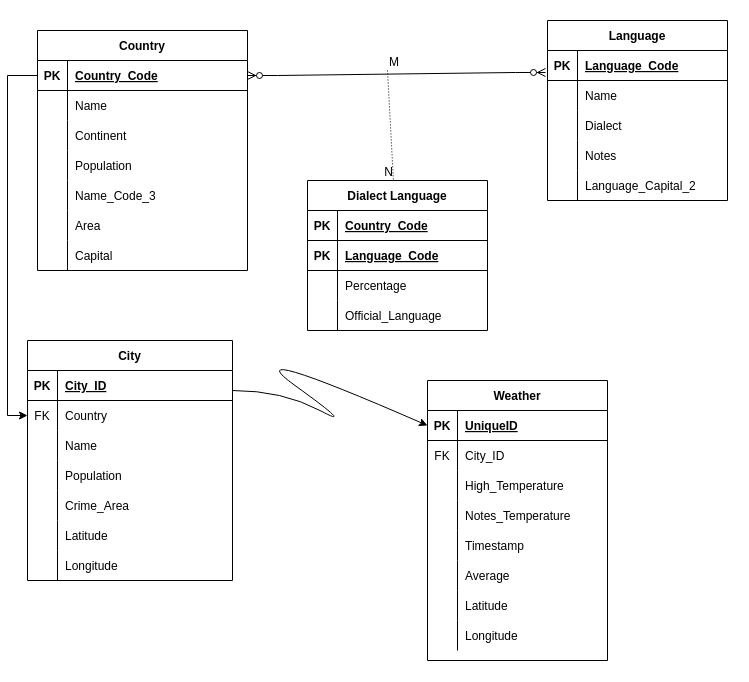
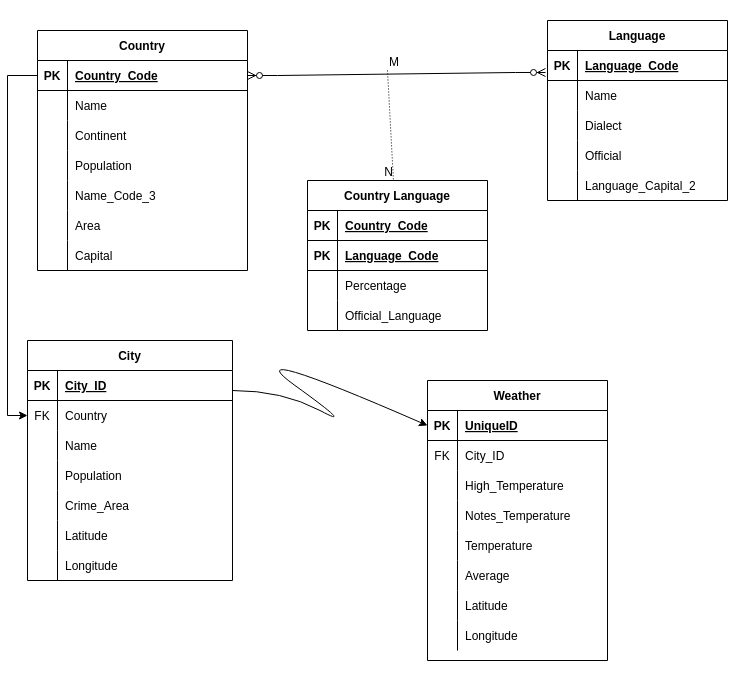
- <mxCell id="58" value="Notes" style="shape=partialRectangle;connectable=0;fillColor=none;top=0;left=0;bottom=0;right=0;align=left;spacingLeft=6;overflow=hidden;" vertex="1" parent="56"><mxGeometry x="30" width="150" height="30" as="geometry"><mxRectangle width="150" height="30" as="alternateBounds" /></mxGeometry></mxCell>
+ <mxCell id="58" value="Official" style="shape=partialRectangle;connectable=0;fillColor=none;top=0;left=0;bottom=0;right=0;align=left;spacingLeft=6;overflow=hidden;" vertex="1" parent="56"><mxGeometry x="30" width="150" height="30" as="geometry"><mxRectangle width="150" height="30" as="alternateBounds" /></mxGeometry></mxCell>
- <mxCell id="62" value="Dialect Language" style="shape=table;startSize=30;container=1;collapsible=1;childLayout=tableLayout;fixedRows=1;rowLines=0;fontStyle=1;align=center;resizeLast=1;" vertex="1" parent="1"><mxGeometry x="300" y="180" width="180" height="150" as="geometry" /></mxCell>
+ <mxCell id="62" value="Country Language" style="shape=table;startSize=30;container=1;collapsible=1;childLayout=tableLayout;fixedRows=1;rowLines=0;fontStyle=1;align=center;resizeLast=1;" vertex="1" parent="1"><mxGeometry x="300" y="180" width="180" height="150" as="geometry" /></mxCell>
- <mxCell id="91" value="Timestamp" style="shape=partialRectangle;connectable=0;fillColor=none;top=0;left=0;bottom=0;right=0;align=left;spacingLeft=6;overflow=hidden;" vertex="1" parent="89"><mxGeometry x="30" width="150" height="30" as="geometry"><mxRectangle width="150" height="30" as="alternateBounds" /></mxGeometry></mxCell>
+ <mxCell id="91" value="Temperature" style="shape=partialRectangle;connectable=0;fillColor=none;top=0;left=0;bottom=0;right=0;align=left;spacingLeft=6;overflow=hidden;" vertex="1" parent="89"><mxGeometry x="30" width="150" height="30" as="geometry"><mxRectangle width="150" height="30" as="alternateBounds" /></mxGeometry></mxCell>
